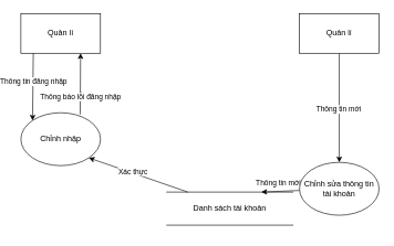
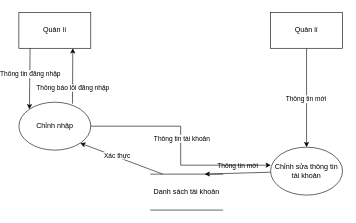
+ <mxCell id="14" style="edgeStyle=orthogonalEdgeStyle;rounded=0;orthogonalLoop=1;jettySize=auto;html=1;entryX=0.003;entryY=0.376;entryDx=0;entryDy=0;entryPerimeter=0;" parent="1" source="4" target="7" edge="1"><mxGeometry relative="1" as="geometry" /></mxCell>
+ <mxCell id="15" value="Thông tin tài khoản" style="edgeLabel;html=1;align=center;verticalAlign=middle;resizable=0;points=[];" parent="14" vertex="1" connectable="0"><mxGeometry x="-0.022" y="1" relative="1" as="geometry"><mxPoint y="-9" as="offset" /></mxGeometry></mxCell>
- <mxCell id="18" value="Danh sách tài khoản" style="shape=partialRectangle;whiteSpace=wrap;html=1;left=0;right=0;fillColor=none;" parent="1" vertex="1"><mxGeometry x="240" y="290" width="190" height="50" as="geometry" /></mxCell>
+ <mxCell id="18" value="Danh sách tài khoản" style="shape=partialRectangle;whiteSpace=wrap;html=1;left=0;right=0;fillColor=none;" parent="1" vertex="1"><mxGeometry x="240" y="290" width="120" height="60" as="geometry" /></mxCell>
